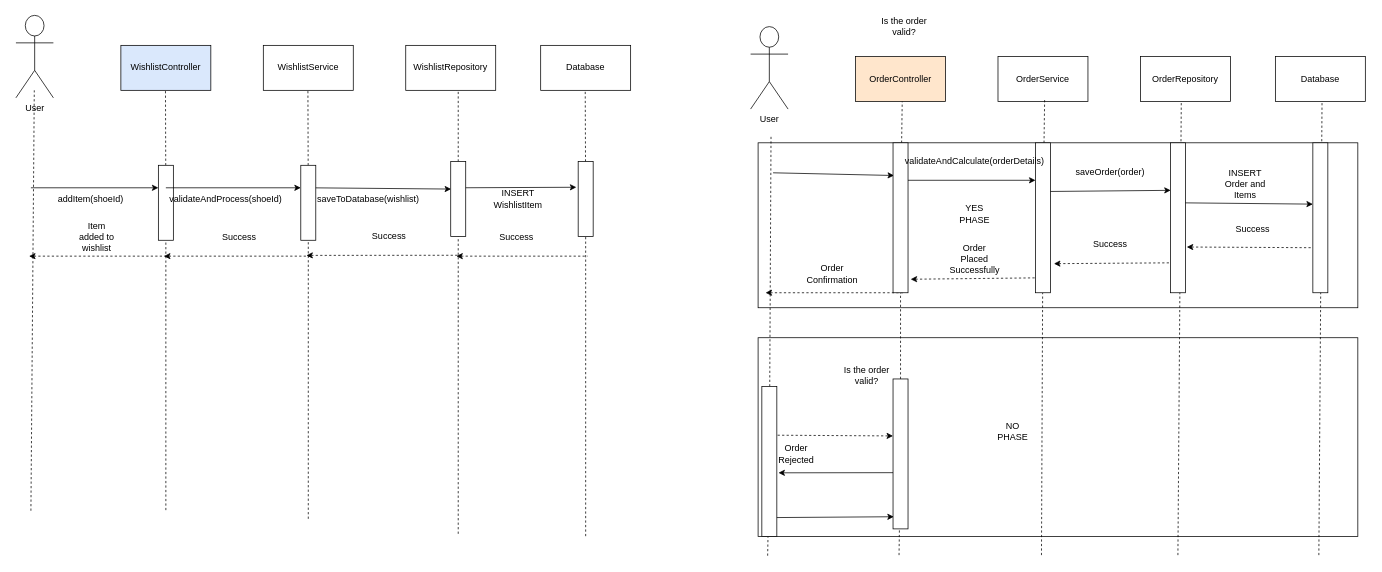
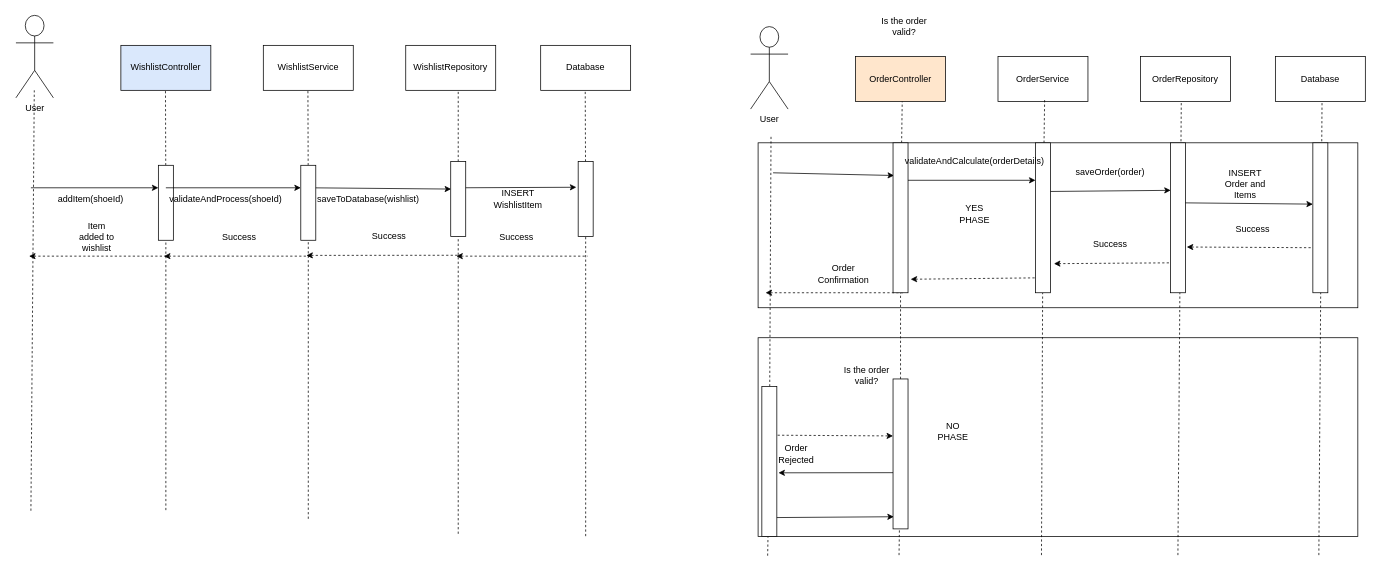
- <mxCell id="59" value="Order Placed Successfully" style="text;html=1;align=center;verticalAlign=middle;whiteSpace=wrap;rounded=0;" vertex="1" parent="1"><mxGeometry x="1268.5" y="330" width="60" height="30" as="geometry" /></mxCell>
- <mxCell id="61" value="Order Confirmation" style="text;html=1;align=center;verticalAlign=middle;whiteSpace=wrap;rounded=0;" vertex="1" parent="1"><mxGeometry x="1078.5" y="350" width="60" height="30" as="geometry" /></mxCell>
+ <mxCell id="61" value="Order Confirmation" style="text;html=1;align=center;verticalAlign=middle;whiteSpace=wrap;rounded=0;" vertex="1" parent="1"><mxGeometry x="1093.5" y="350" width="60" height="30" as="geometry" /></mxCell>
- <mxCell id="69" value="NO PHASE" style="text;html=1;align=center;verticalAlign=middle;whiteSpace=wrap;rounded=0;" vertex="1" parent="1"><mxGeometry x="1320" y="560" width="60" height="30" as="geometry" /></mxCell>
+ <mxCell id="69" value="NO PHASE" style="text;html=1;align=center;verticalAlign=middle;whiteSpace=wrap;rounded=0;" vertex="1" parent="1"><mxGeometry x="1240" y="560" width="60" height="30" as="geometry" /></mxCell>
